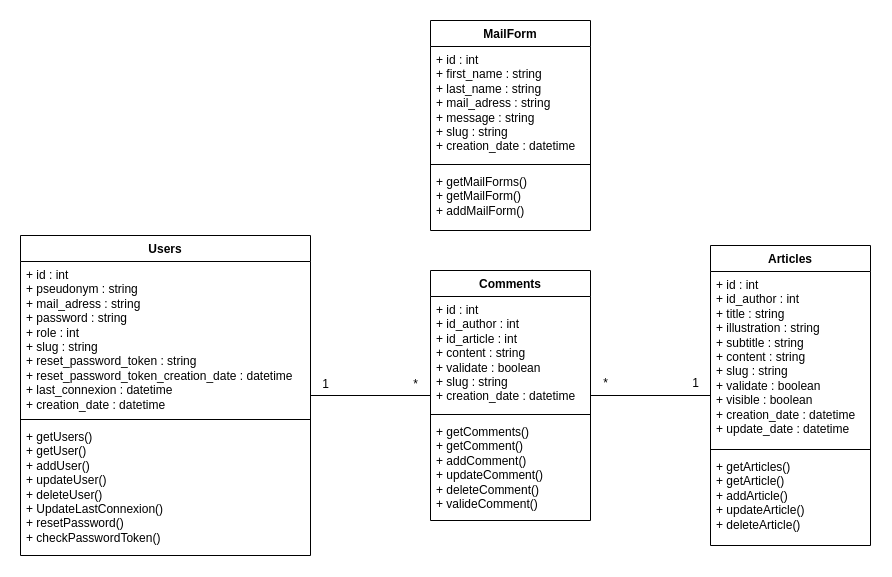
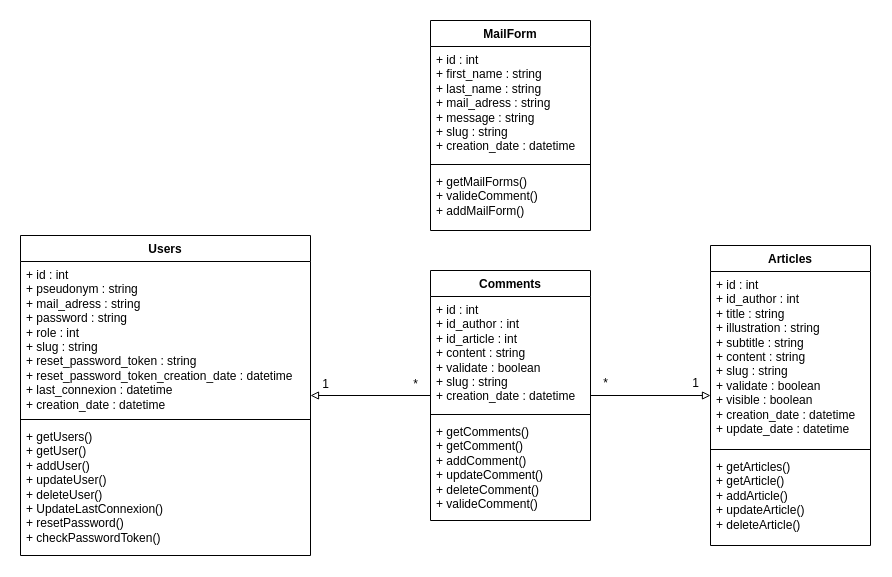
- <mxCell id="13" value="&lt;div&gt;+ getMailForms()&lt;br&gt;&lt;/div&gt;&lt;div&gt;+ getMailForm()&lt;br&gt;&lt;/div&gt;&lt;div&gt;+ addMailForm()&lt;/div&gt;" style="text;strokeColor=none;fillColor=none;align=left;verticalAlign=top;spacingLeft=4;spacingRight=4;overflow=hidden;rotatable=0;points=[[0,0.5],[1,0.5]];portConstraint=eastwest;whiteSpace=wrap;html=1;" parent="10" vertex="1"><mxGeometry y="148" width="160" height="62" as="geometry" /></mxCell>
+ <mxCell id="13" value="&lt;div&gt;+ getMailForms()&lt;br&gt;&lt;/div&gt;&lt;div&gt;+ valideComment()&lt;br&gt;&lt;/div&gt;&lt;div&gt;+ addMailForm()&lt;/div&gt;" style="text;strokeColor=none;fillColor=none;align=left;verticalAlign=top;spacingLeft=4;spacingRight=4;overflow=hidden;rotatable=0;points=[[0,0.5],[1,0.5]];portConstraint=eastwest;whiteSpace=wrap;html=1;" parent="10" vertex="1"><mxGeometry y="148" width="160" height="62" as="geometry" /></mxCell>
- <mxCell id="14" style="edgeStyle=orthogonalEdgeStyle;rounded=0;orthogonalLoop=1;jettySize=auto;html=1;endArrow=none;endFill=0;" edge="1" parent="1" source="16" target="6"><mxGeometry relative="1" as="geometry" /></mxCell>
+ <mxCell id="14" style="edgeStyle=orthogonalEdgeStyle;rounded=0;orthogonalLoop=1;jettySize=auto;html=1;endArrow=block;endFill=0;" edge="1" parent="1" source="16" target="6"><mxGeometry relative="1" as="geometry" /></mxCell>
- <mxCell id="15" style="edgeStyle=orthogonalEdgeStyle;rounded=0;orthogonalLoop=1;jettySize=auto;html=1;endArrow=none;endFill=0;" edge="1" parent="1" source="16" target="2"><mxGeometry relative="1" as="geometry" /></mxCell>
+ <mxCell id="15" style="edgeStyle=orthogonalEdgeStyle;rounded=0;orthogonalLoop=1;jettySize=auto;html=1;endArrow=block;endFill=0;" edge="1" parent="1" source="16" target="2"><mxGeometry relative="1" as="geometry" /></mxCell>
